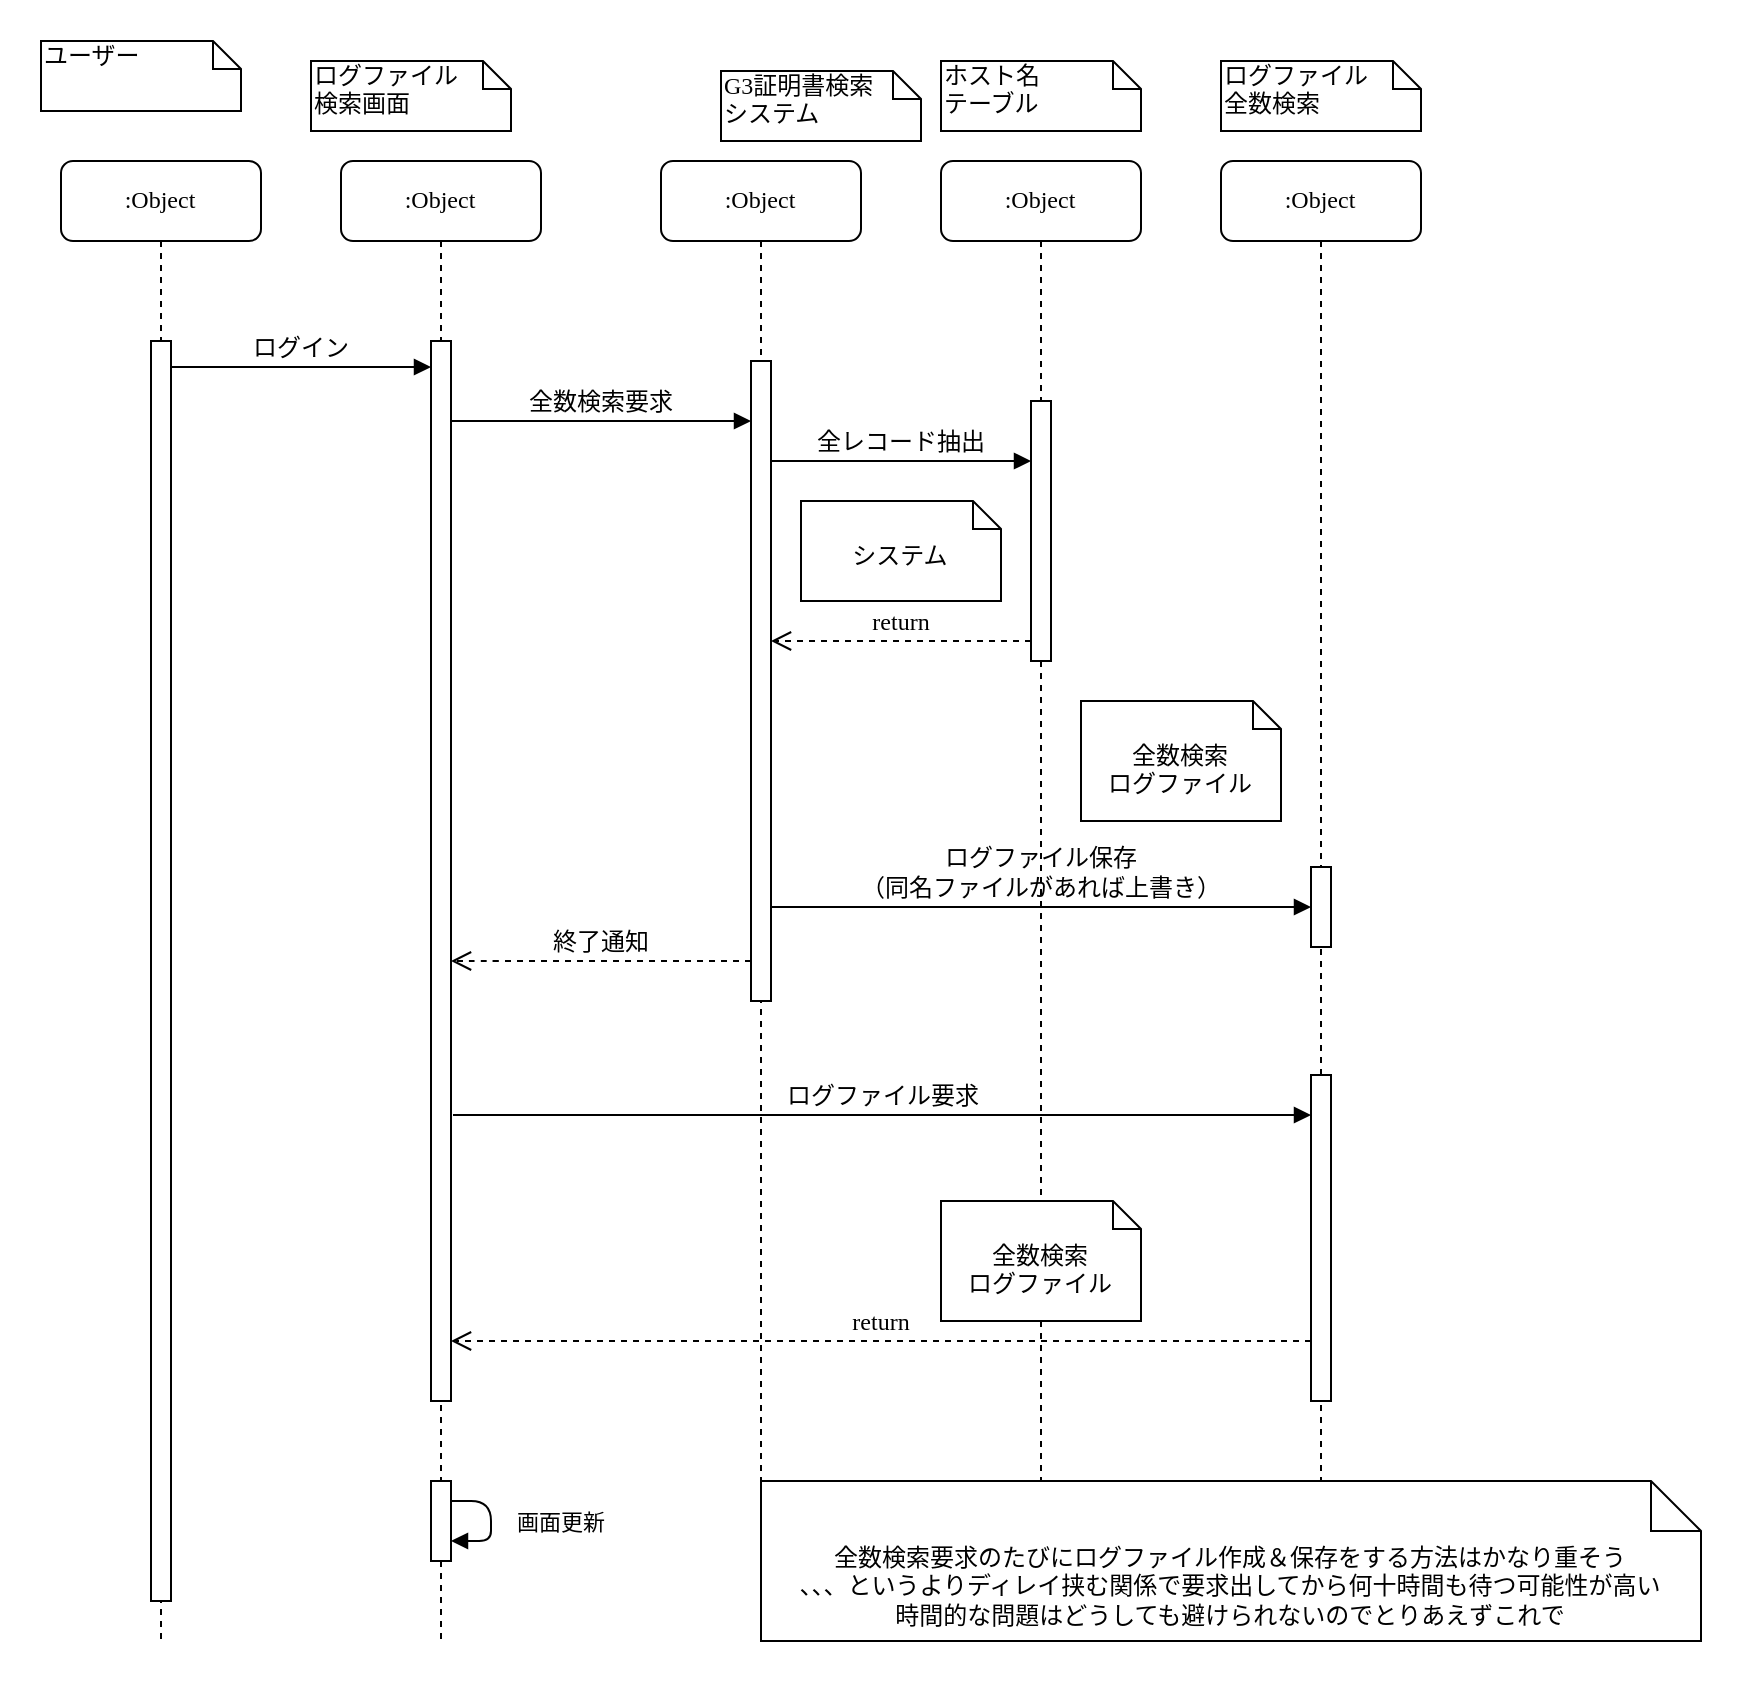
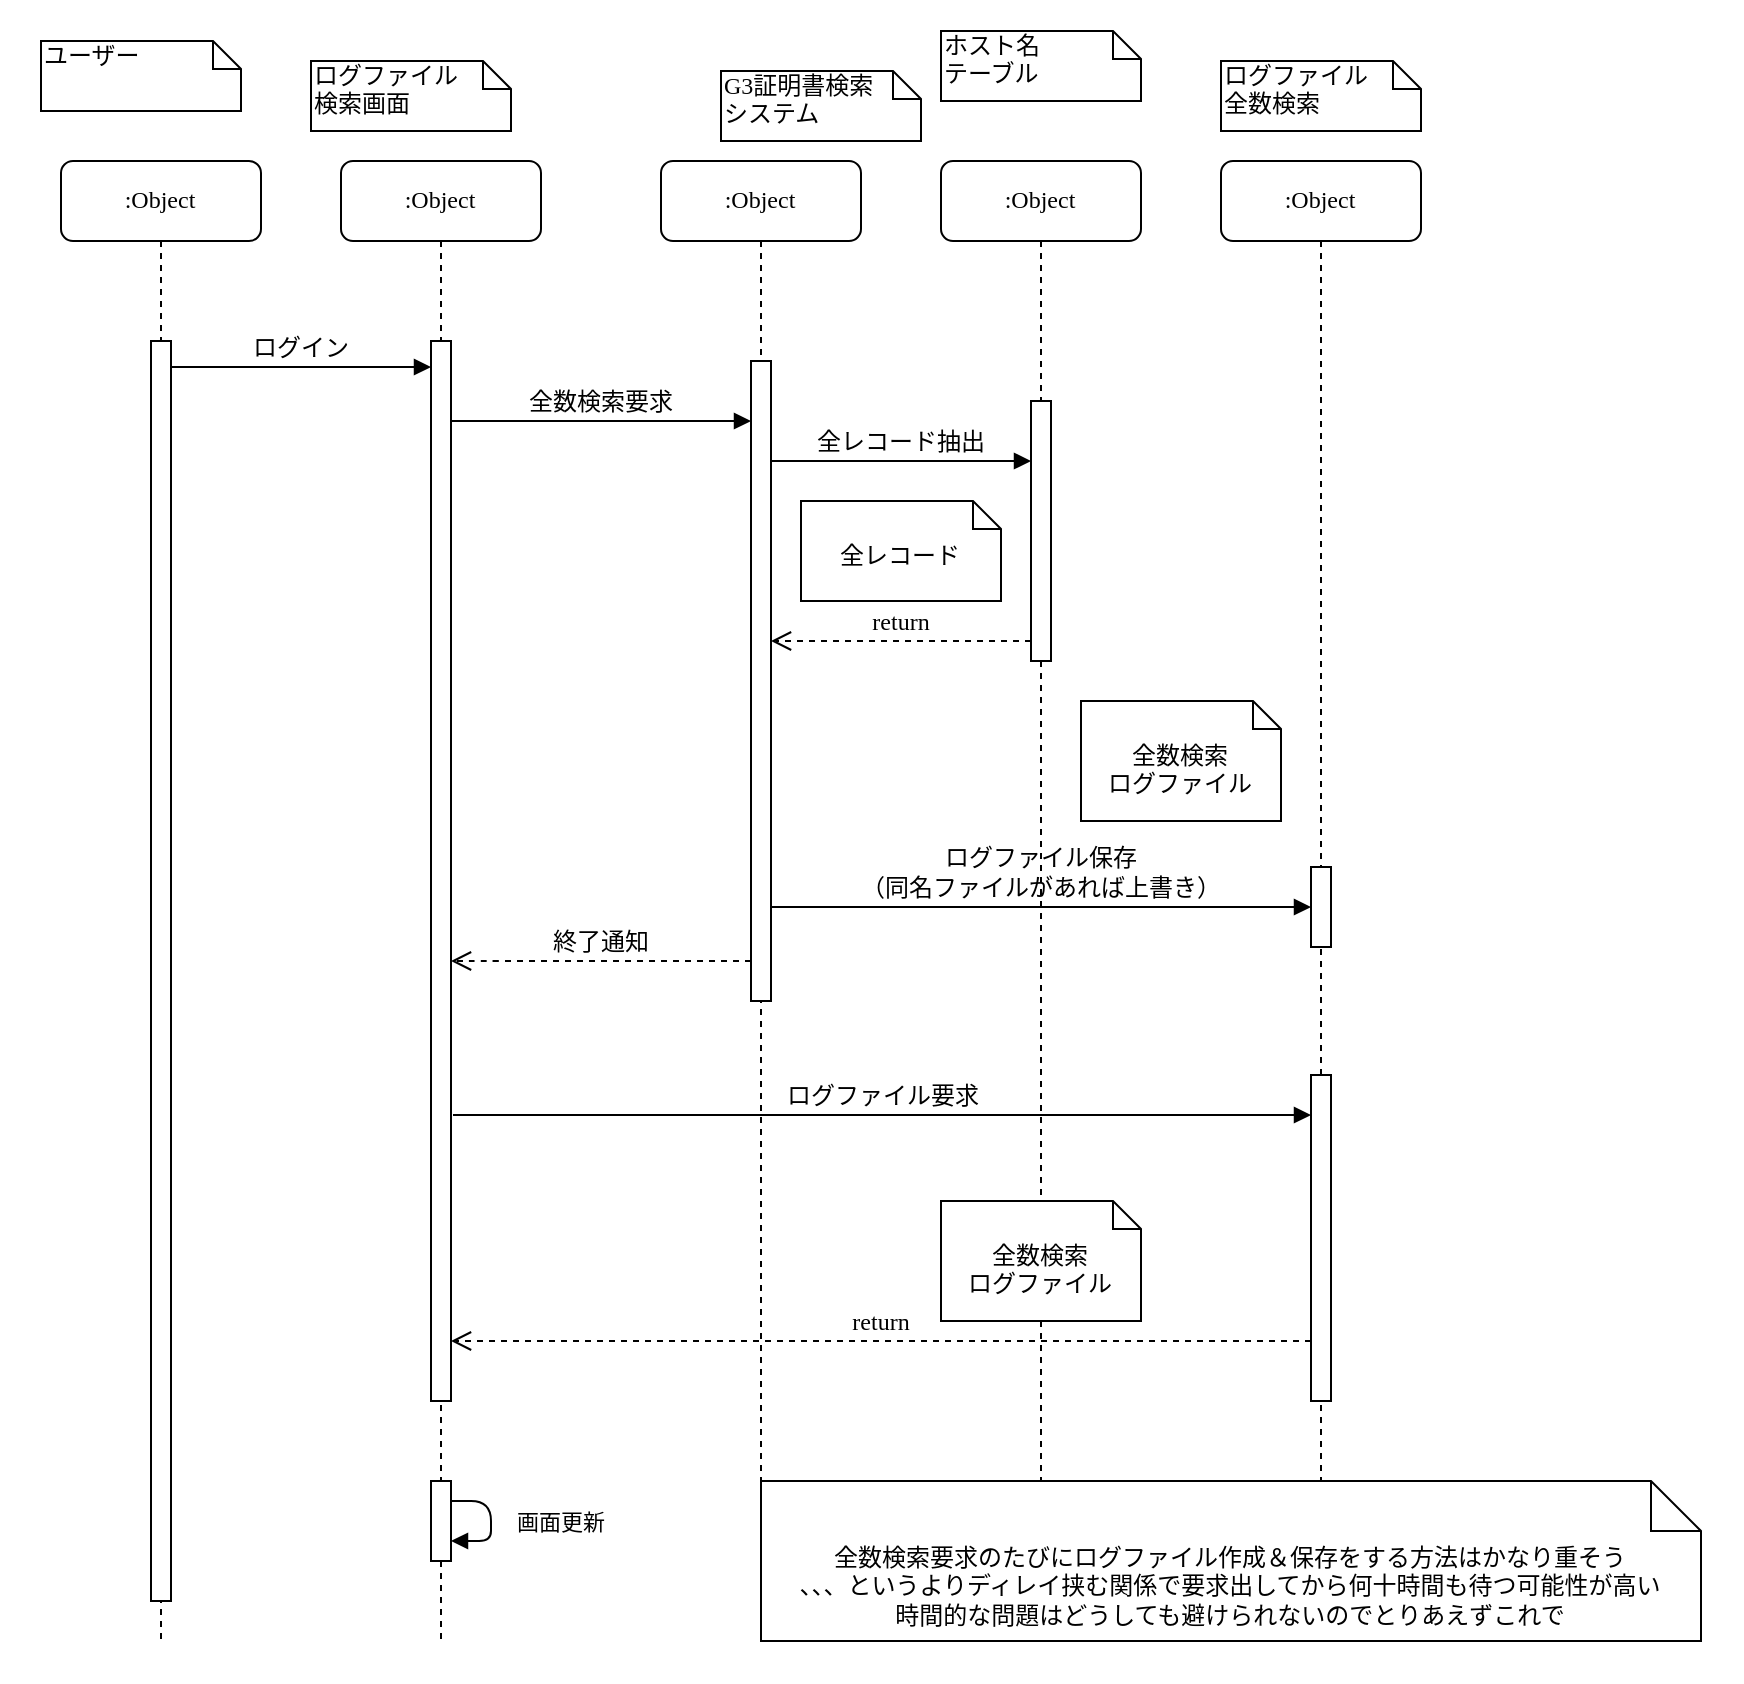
- <mxCell id="18" value="&lt;div&gt;ホスト名&lt;/div&gt;&lt;div&gt;テーブル&lt;/div&gt;" style="shape=note;whiteSpace=wrap;html=1;size=14;verticalAlign=top;align=left;spacingTop=-6;rounded=0;shadow=0;comic=0;labelBackgroundColor=none;strokeWidth=1;fontFamily=Verdana;fontSize=12" parent="1" vertex="1"><mxGeometry x="470" y="30" width="100" height="35" as="geometry" /></mxCell>
+ <mxCell id="18" value="&lt;div&gt;ホスト名&lt;/div&gt;&lt;div&gt;テーブル&lt;/div&gt;" style="shape=note;whiteSpace=wrap;html=1;size=14;verticalAlign=top;align=left;spacingTop=-6;rounded=0;shadow=0;comic=0;labelBackgroundColor=none;strokeWidth=1;fontFamily=Verdana;fontSize=12" parent="1" vertex="1"><mxGeometry x="470" y="15" width="100" height="35" as="geometry" /></mxCell>
- <mxCell id="22" value="システム" style="shape=note2;boundedLbl=1;whiteSpace=wrap;html=1;size=14;verticalAlign=top;align=center;" parent="1" vertex="1"><mxGeometry x="400" y="250" width="100" height="50" as="geometry" /></mxCell>
+ <mxCell id="22" value="全レコード" style="shape=note2;boundedLbl=1;whiteSpace=wrap;html=1;size=14;verticalAlign=top;align=center;" parent="1" vertex="1"><mxGeometry x="400" y="250" width="100" height="50" as="geometry" /></mxCell>
